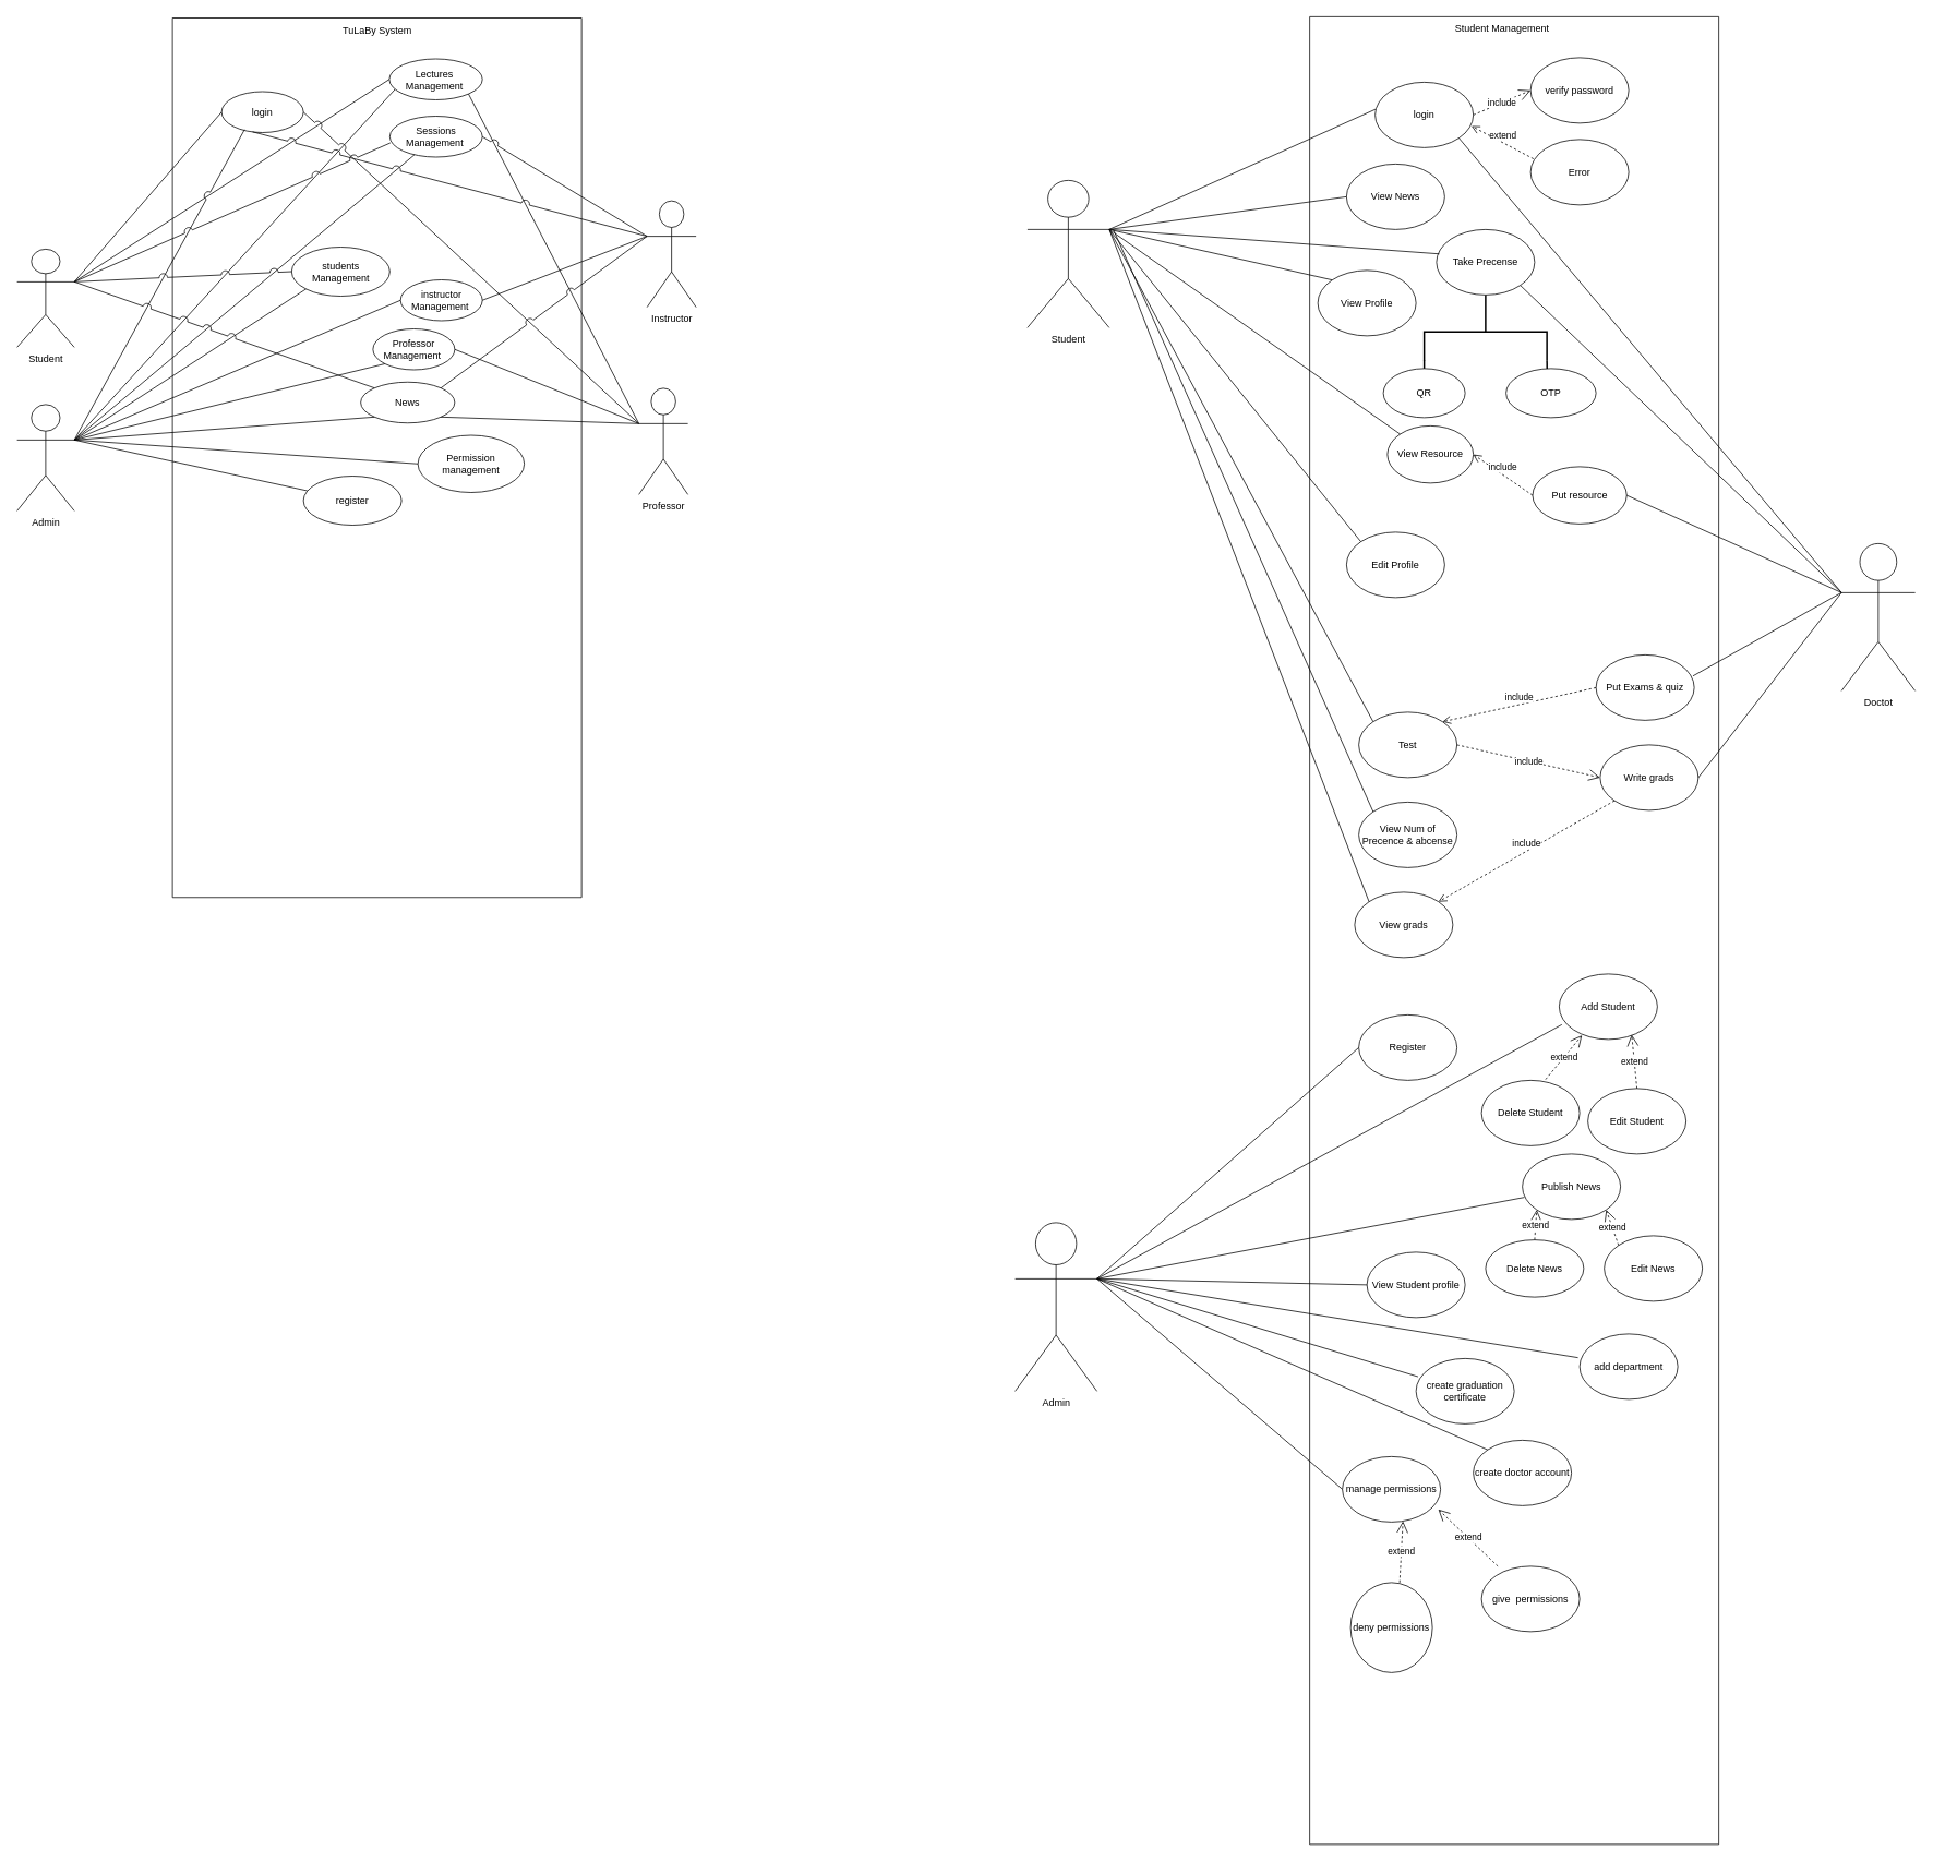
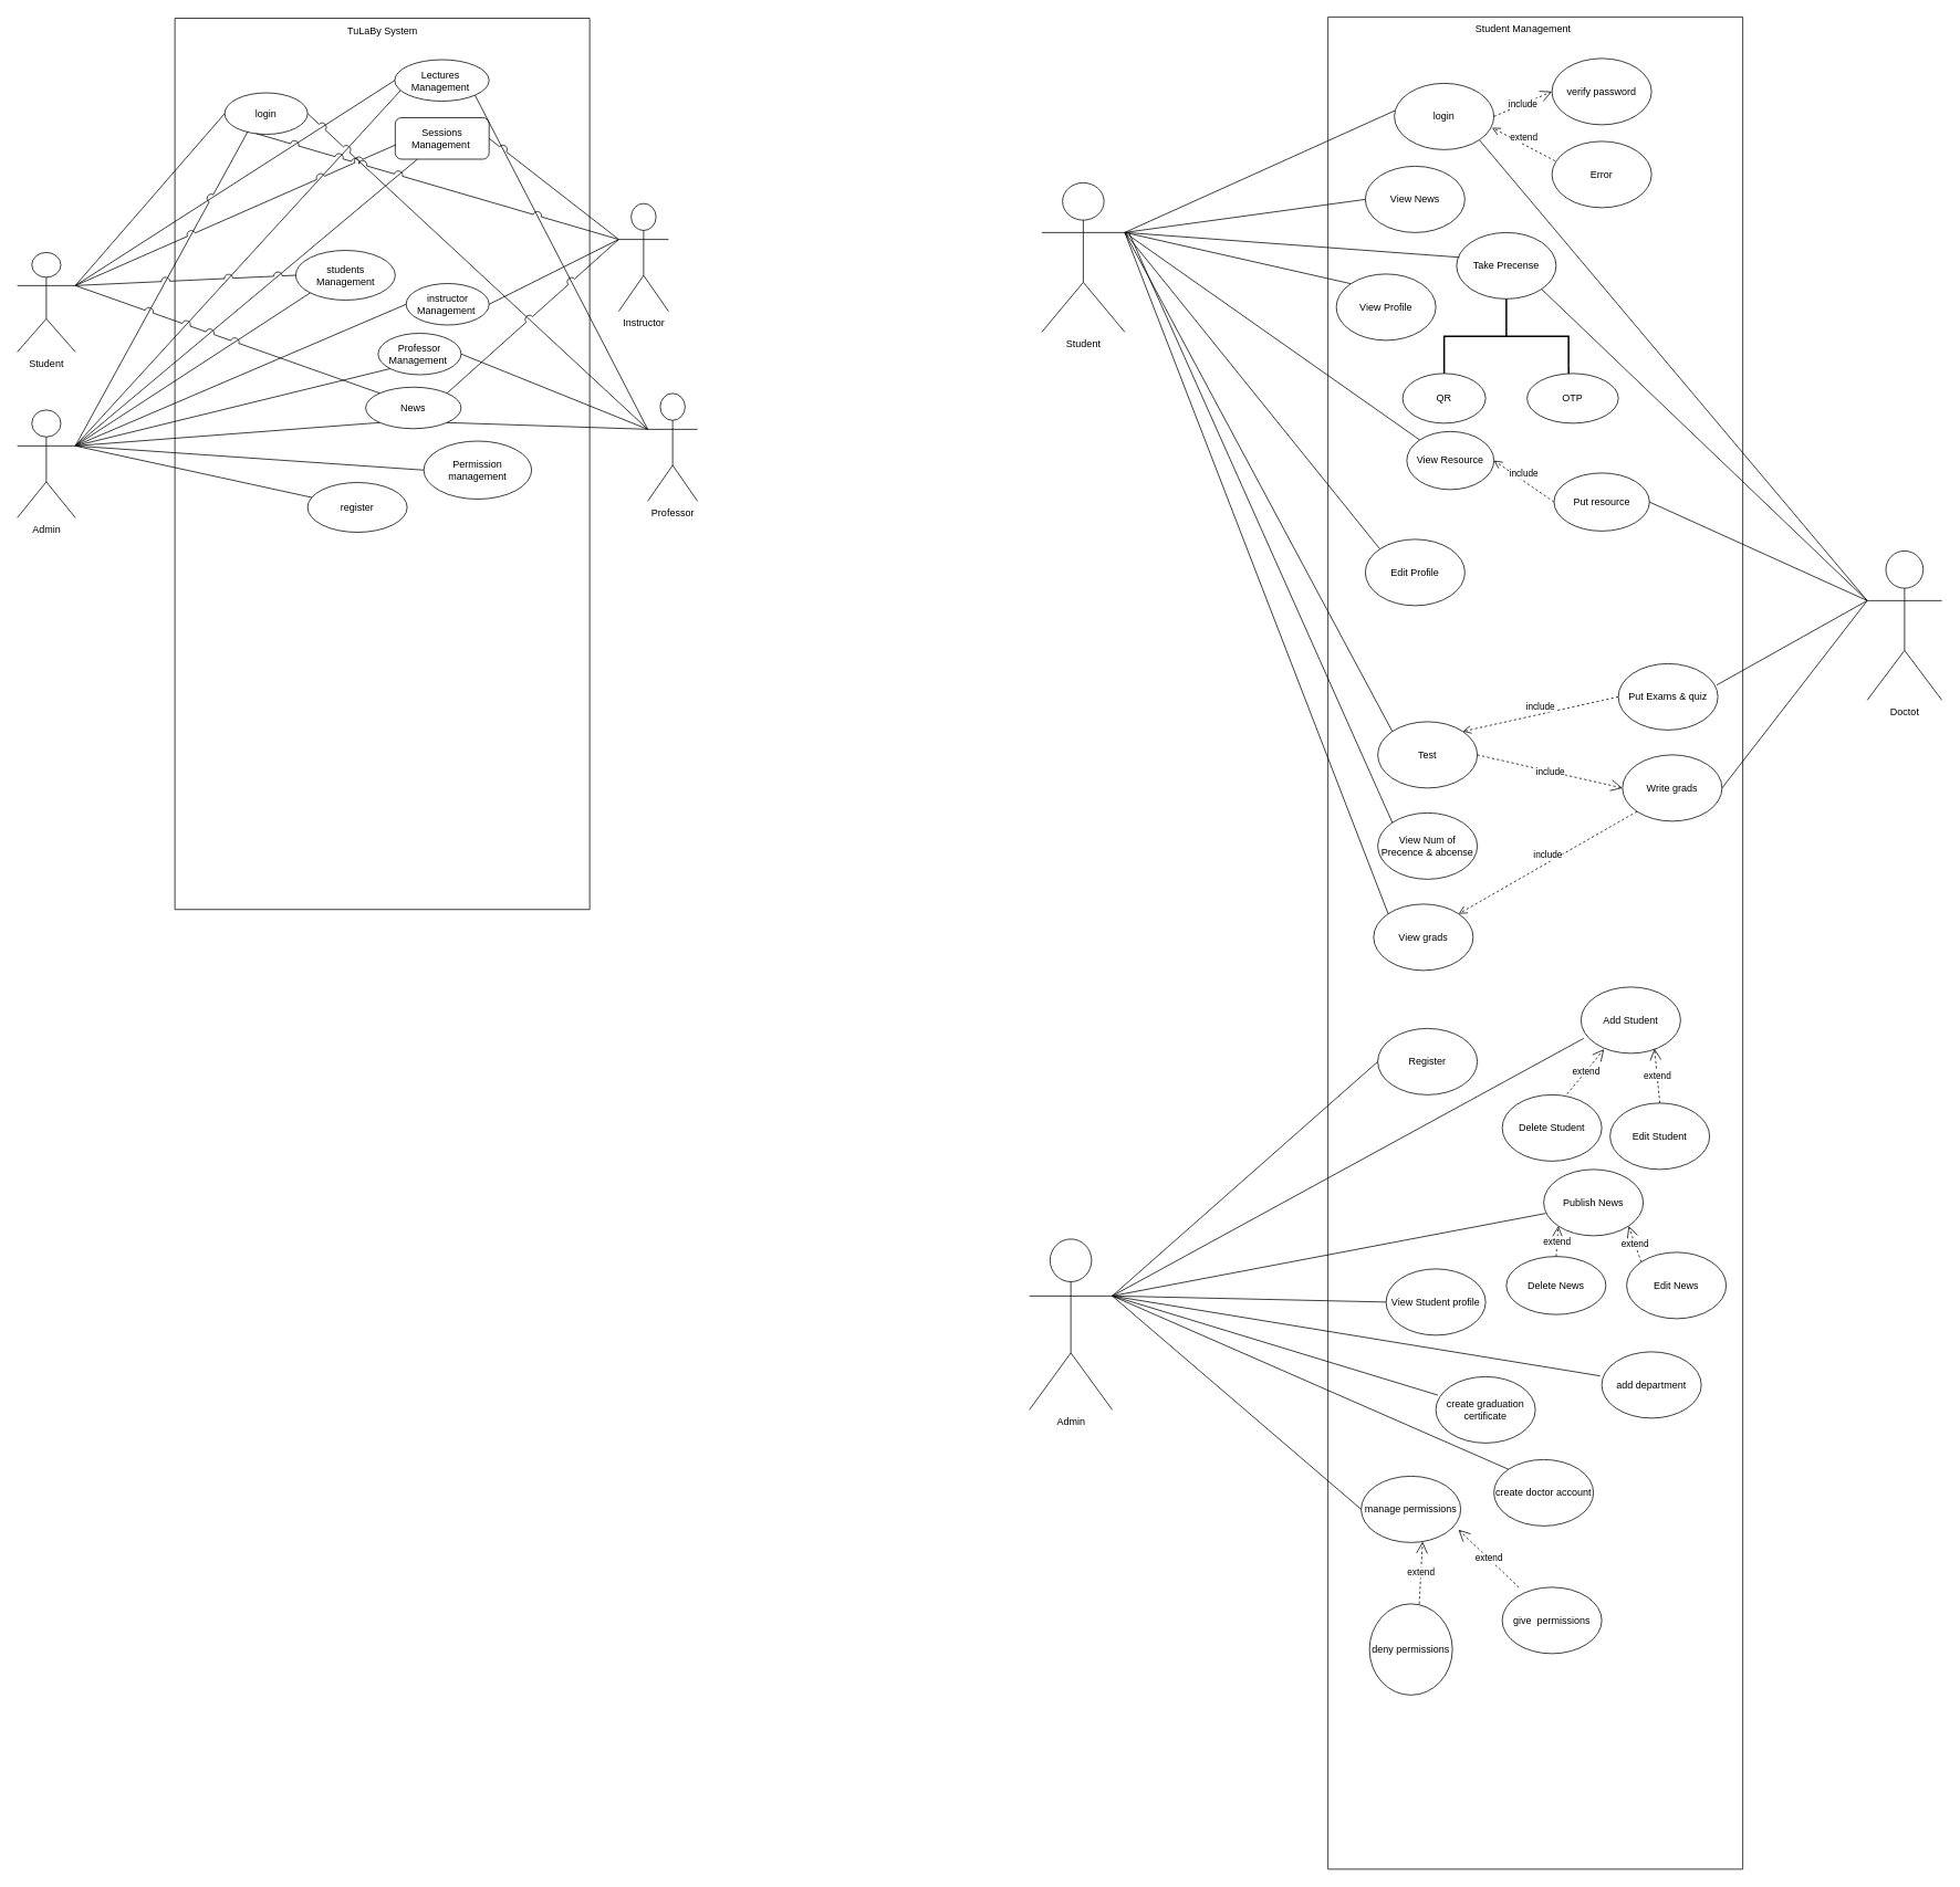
- <mxCell id="10" value="Sessions Management&amp;nbsp;" style="ellipse;whiteSpace=wrap;html=1;align=center;" parent="3" vertex="1"><mxGeometry x="265.62" y="120" width="113.13" height="50" as="geometry" /></mxCell>
+ <mxCell id="10" value="Sessions Management&amp;nbsp;" style="whiteSpace=wrap;html=1;align=center;rounded=1;" parent="3" vertex="1"><mxGeometry x="265.62" y="120" width="113.13" height="50" as="geometry" /></mxCell>
- <mxCell id="25" value="Instructor" style="shape=umlActor;verticalLabelPosition=bottom;verticalAlign=top;html=1;" parent="1" vertex="1"><mxGeometry x="790" y="245" width="60" height="130" as="geometry" /></mxCell>
+ <mxCell id="25" value="Instructor" style="shape=umlActor;verticalLabelPosition=bottom;verticalAlign=top;html=1;" parent="1" vertex="1"><mxGeometry x="745" y="245" width="60" height="130" as="geometry" /></mxCell>
